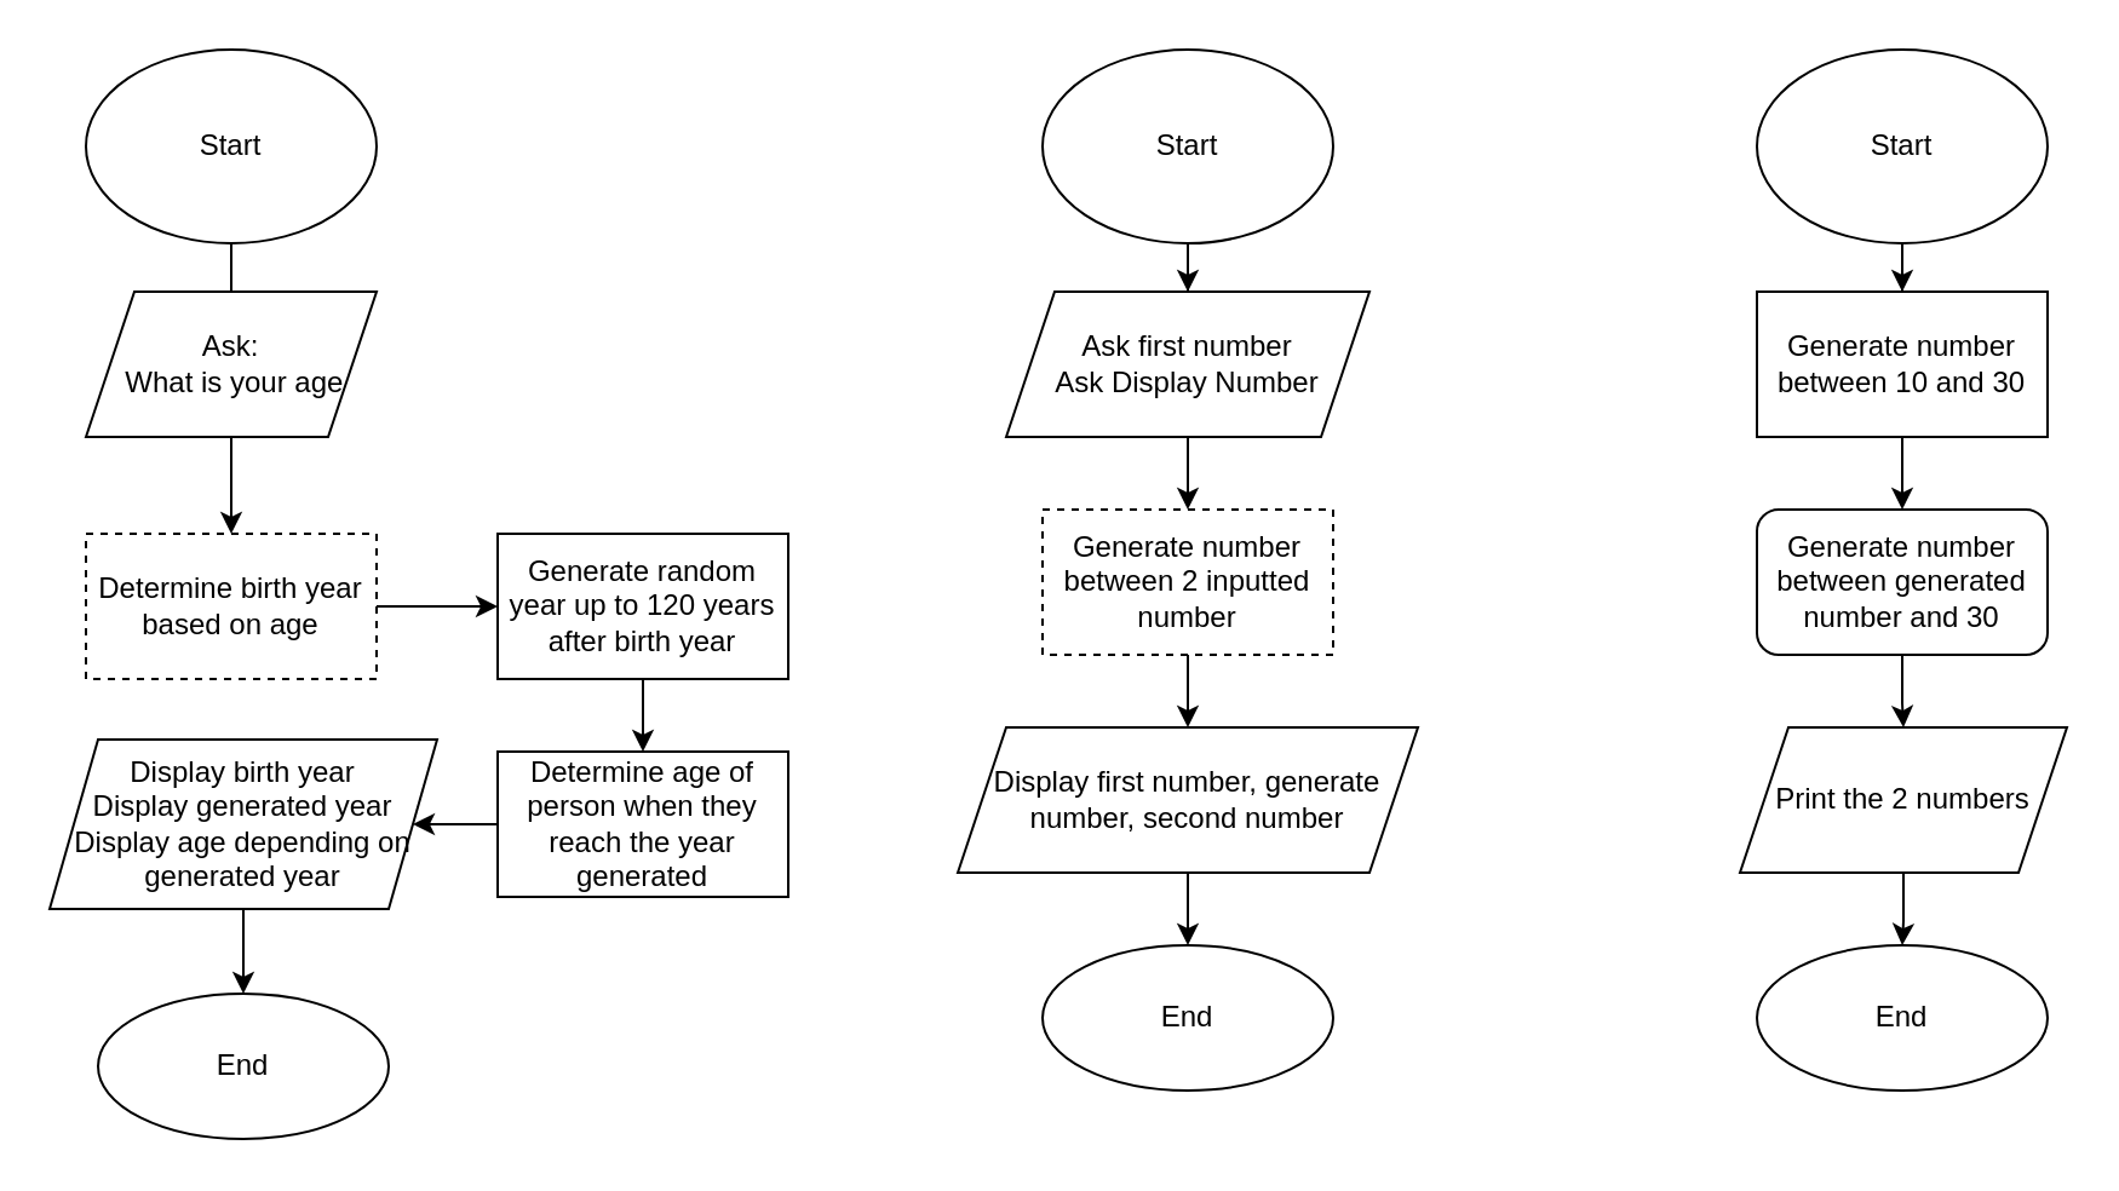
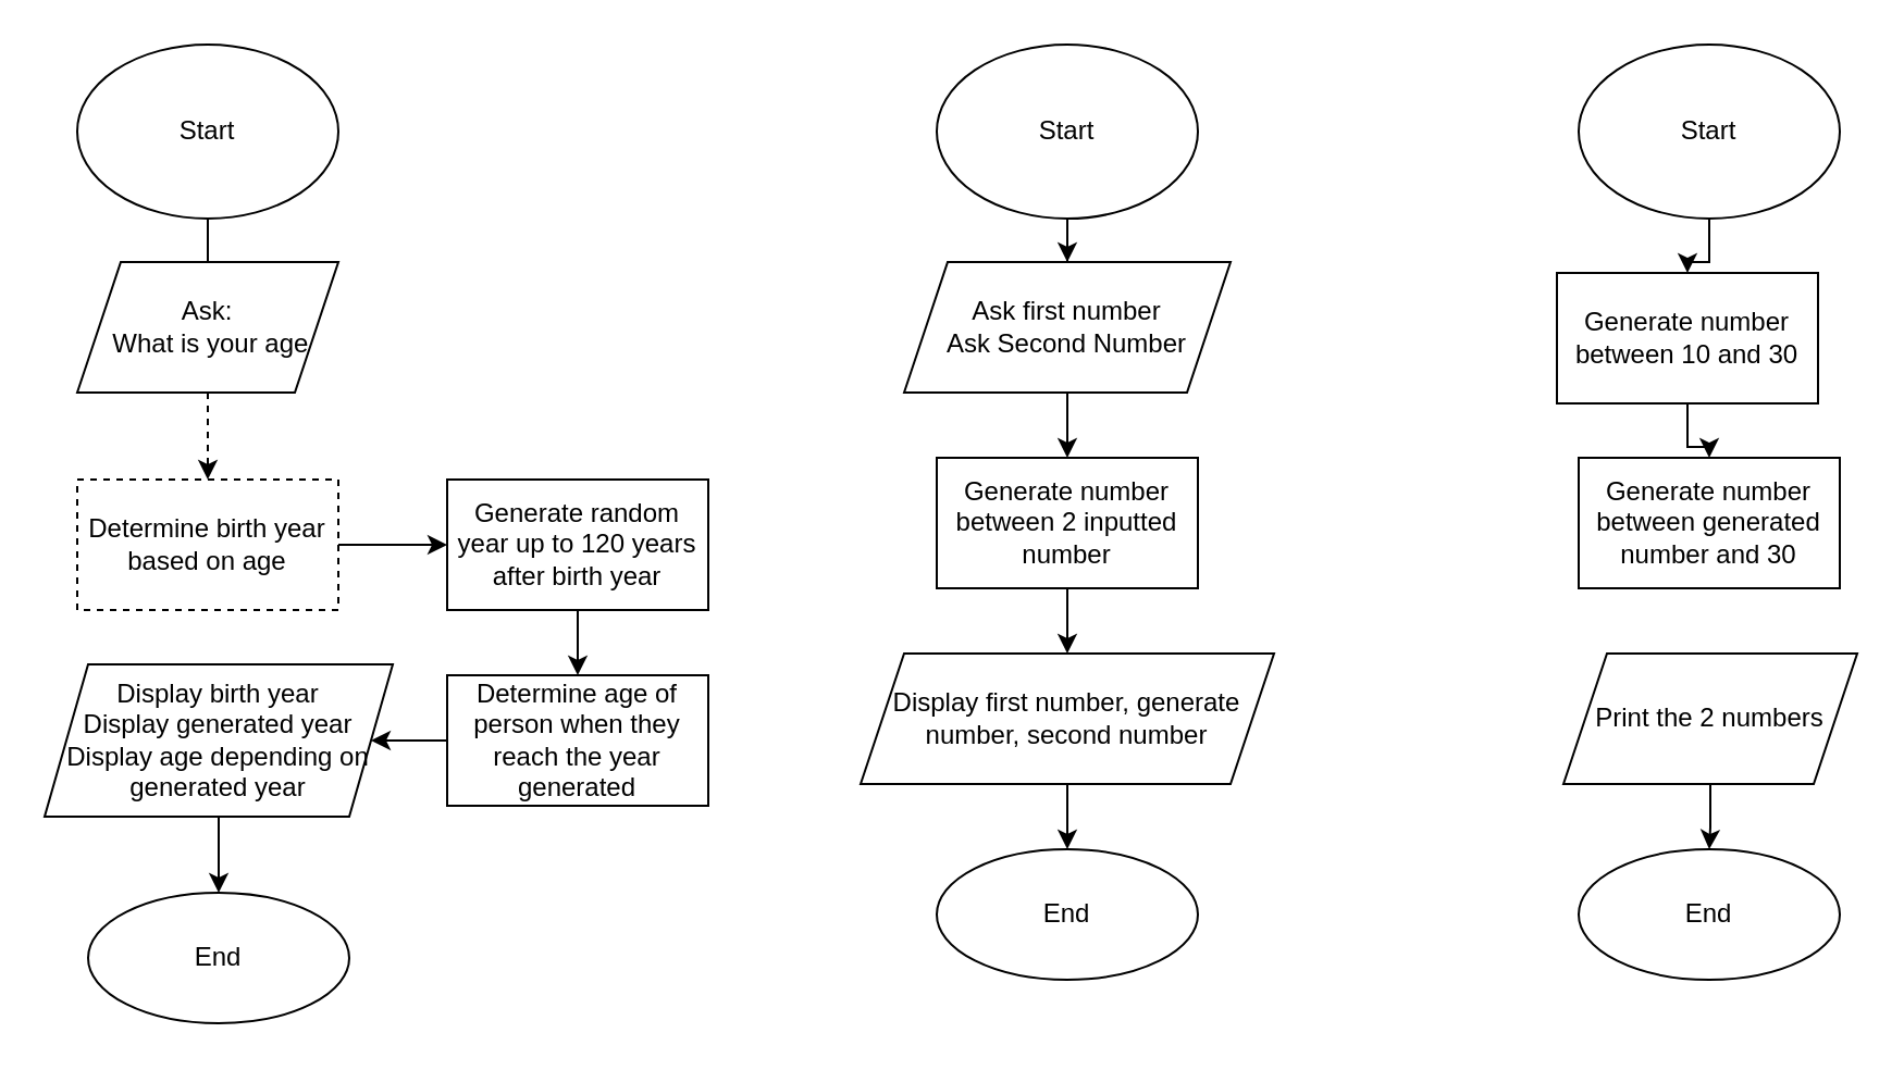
- <mxCell id="18" value="Ask first number&lt;br&gt;Ask Display Number" style="shape=parallelogram;perimeter=parallelogramPerimeter;whiteSpace=wrap;html=1;fixedSize=1;" vertex="1" parent="1"><mxGeometry x="415" y="120" width="150" height="60" as="geometry" /></mxCell>
+ <mxCell id="18" value="Ask first number&lt;br&gt;Ask Second Number" style="shape=parallelogram;perimeter=parallelogramPerimeter;whiteSpace=wrap;html=1;fixedSize=1;" vertex="1" parent="1"><mxGeometry x="415" y="120" width="150" height="60" as="geometry" /></mxCell>
- <mxCell id="27" value="Generate number between 10 and 30" style="whiteSpace=wrap;html=1;" vertex="1" parent="1"><mxGeometry x="725" y="120" width="120" height="60" as="geometry" /></mxCell>
+ <mxCell id="27" value="Generate number between 10 and 30" style="whiteSpace=wrap;html=1;" vertex="1" parent="1"><mxGeometry x="715" y="125" width="120" height="60" as="geometry" /></mxCell>
- <mxCell id="2" value="" style="edgeStyle=orthogonalEdgeStyle;rounded=0;orthogonalLoop=1;jettySize=auto;html=1;startArrow=none;" edge="1" parent="1" source="6" target="5"><mxGeometry relative="1" as="geometry" /></mxCell>
+ <mxCell id="2" value="" style="edgeStyle=orthogonalEdgeStyle;rounded=0;orthogonalLoop=1;jettySize=auto;html=1;startArrow=none;dashed=1;" edge="1" parent="1" source="6" target="5"><mxGeometry relative="1" as="geometry" /></mxCell>
- <mxCell id="20" value="Generate number between 2 inputted number" style="whiteSpace=wrap;html=1;dashed=1;" vertex="1" parent="1"><mxGeometry x="430" y="210" width="120" height="60" as="geometry" /></mxCell>
+ <mxCell id="20" value="Generate number between 2 inputted number" style="whiteSpace=wrap;html=1;" vertex="1" parent="1"><mxGeometry x="430" y="210" width="120" height="60" as="geometry" /></mxCell>
- <mxCell id="29" value="Generate number between generated number and 30" style="whiteSpace=wrap;html=1;rounded=1;" vertex="1" parent="1"><mxGeometry x="725" y="210" width="120" height="60" as="geometry" /></mxCell>
+ <mxCell id="29" value="Generate number between generated number and 30" style="whiteSpace=wrap;html=1;" vertex="1" parent="1"><mxGeometry x="725" y="210" width="120" height="60" as="geometry" /></mxCell>
- <mxCell id="28" value="" style="edgeStyle=orthogonalEdgeStyle;rounded=0;orthogonalLoop=1;jettySize=auto;html=1;" edge="1" parent="1" source="29" target="31"><mxGeometry relative="1" as="geometry" /></mxCell>
